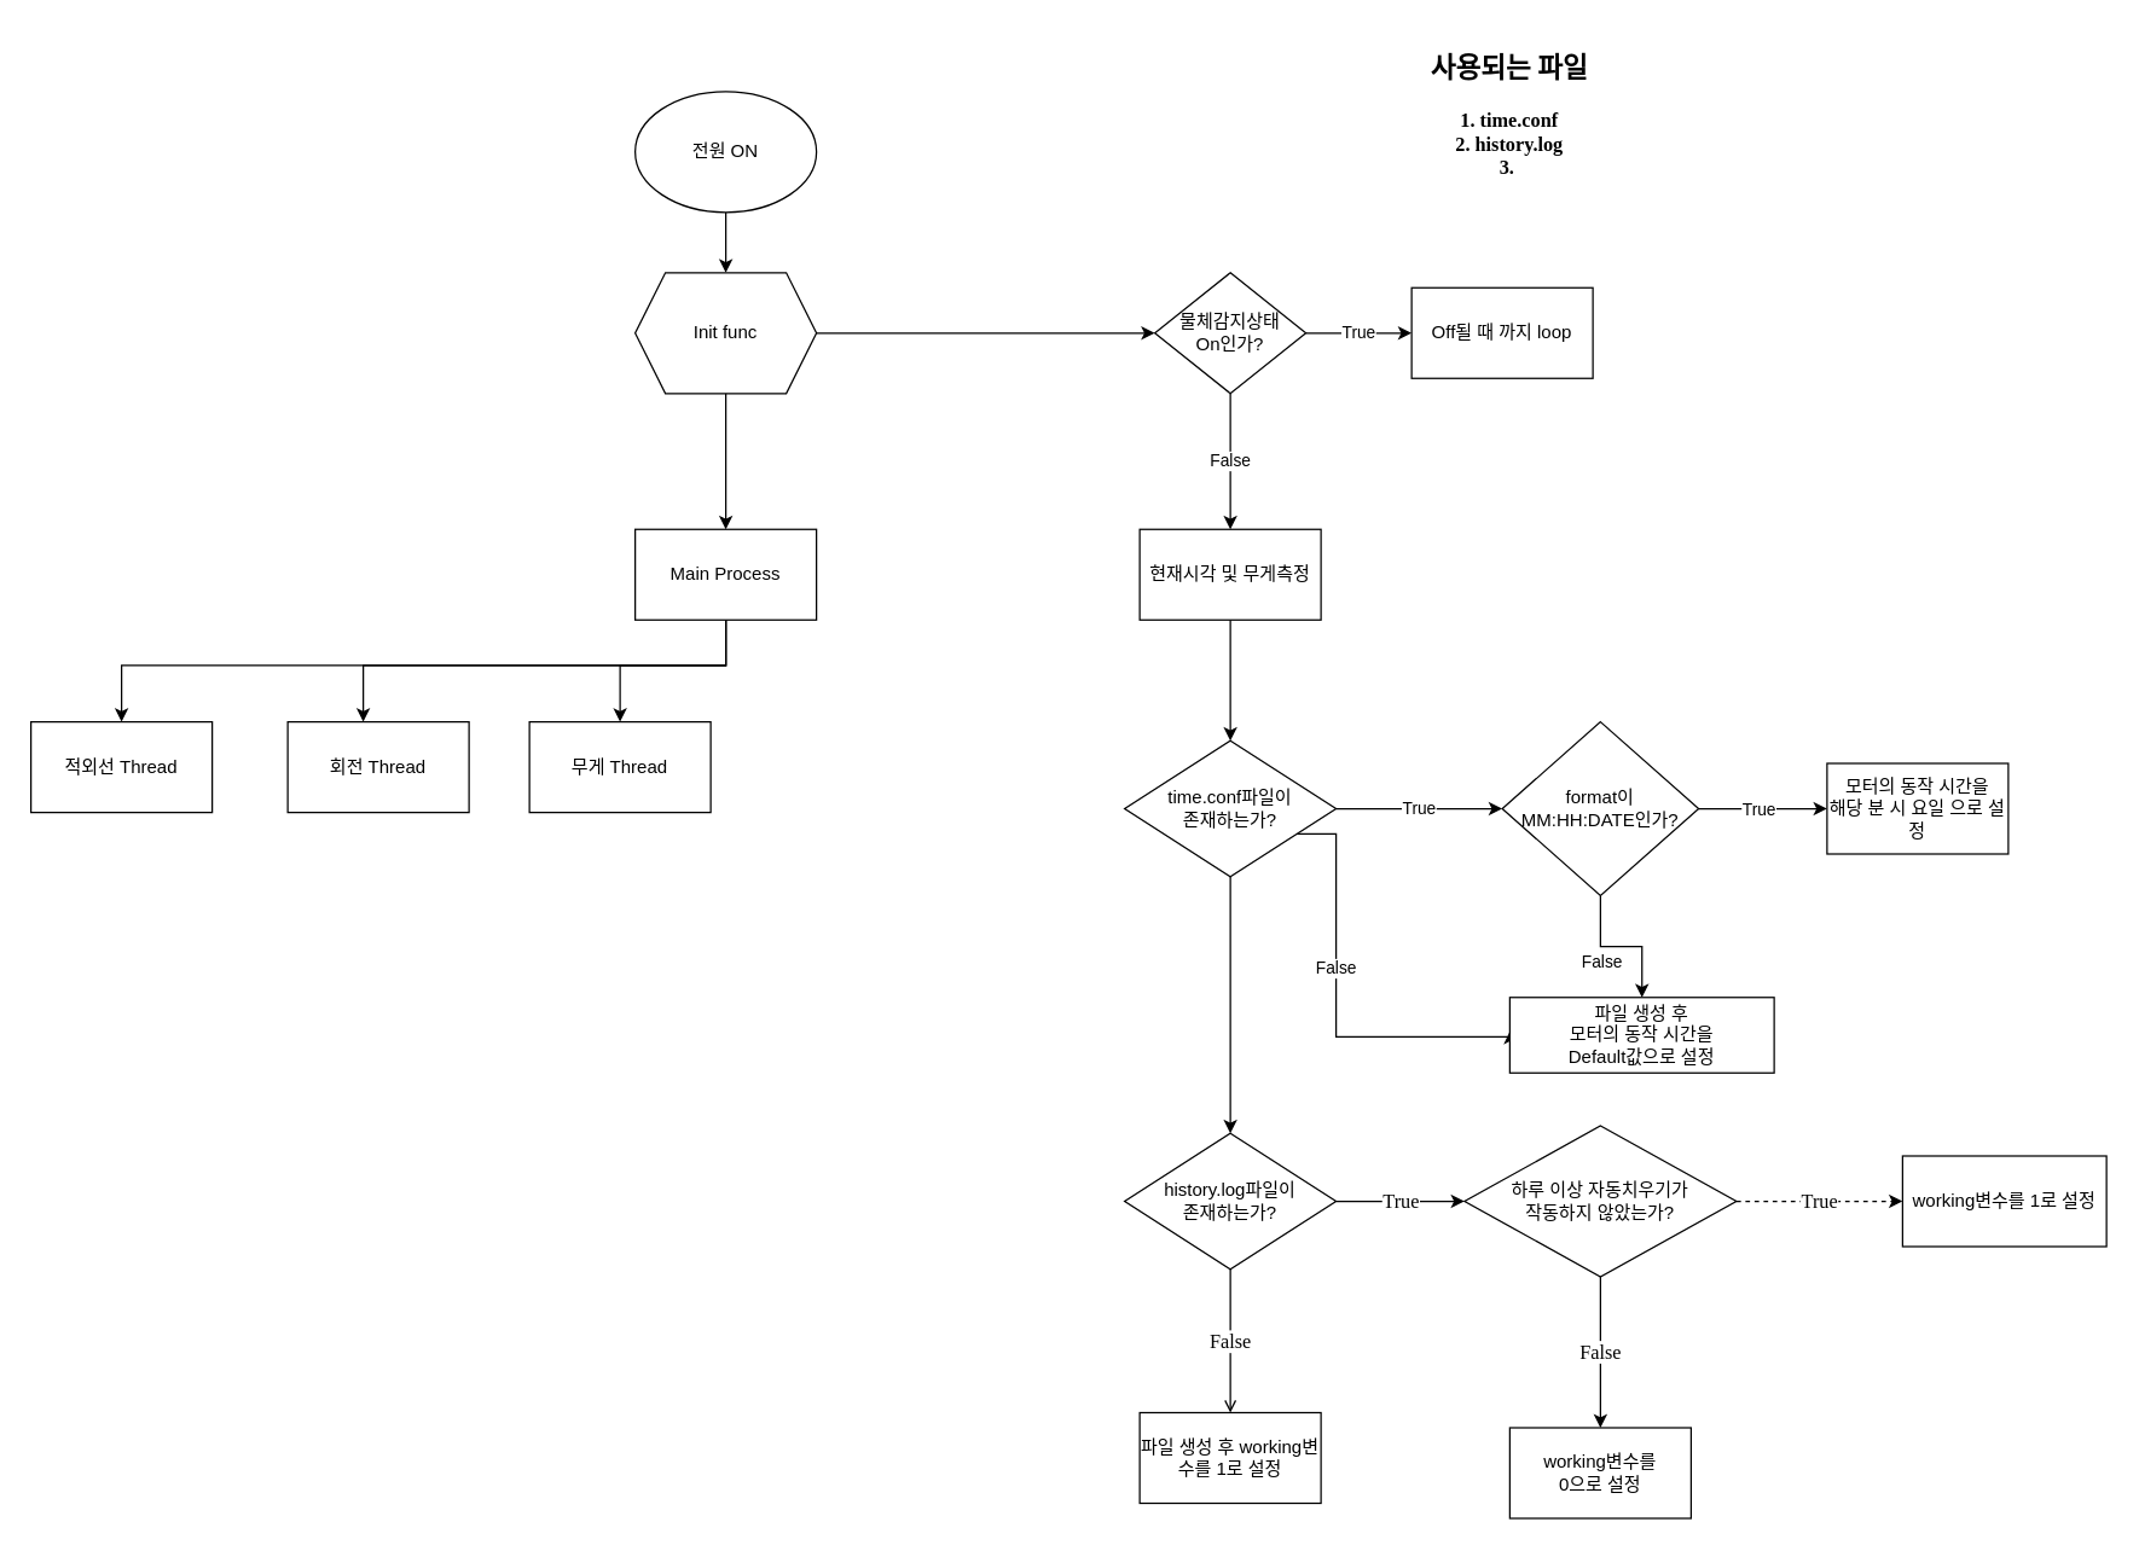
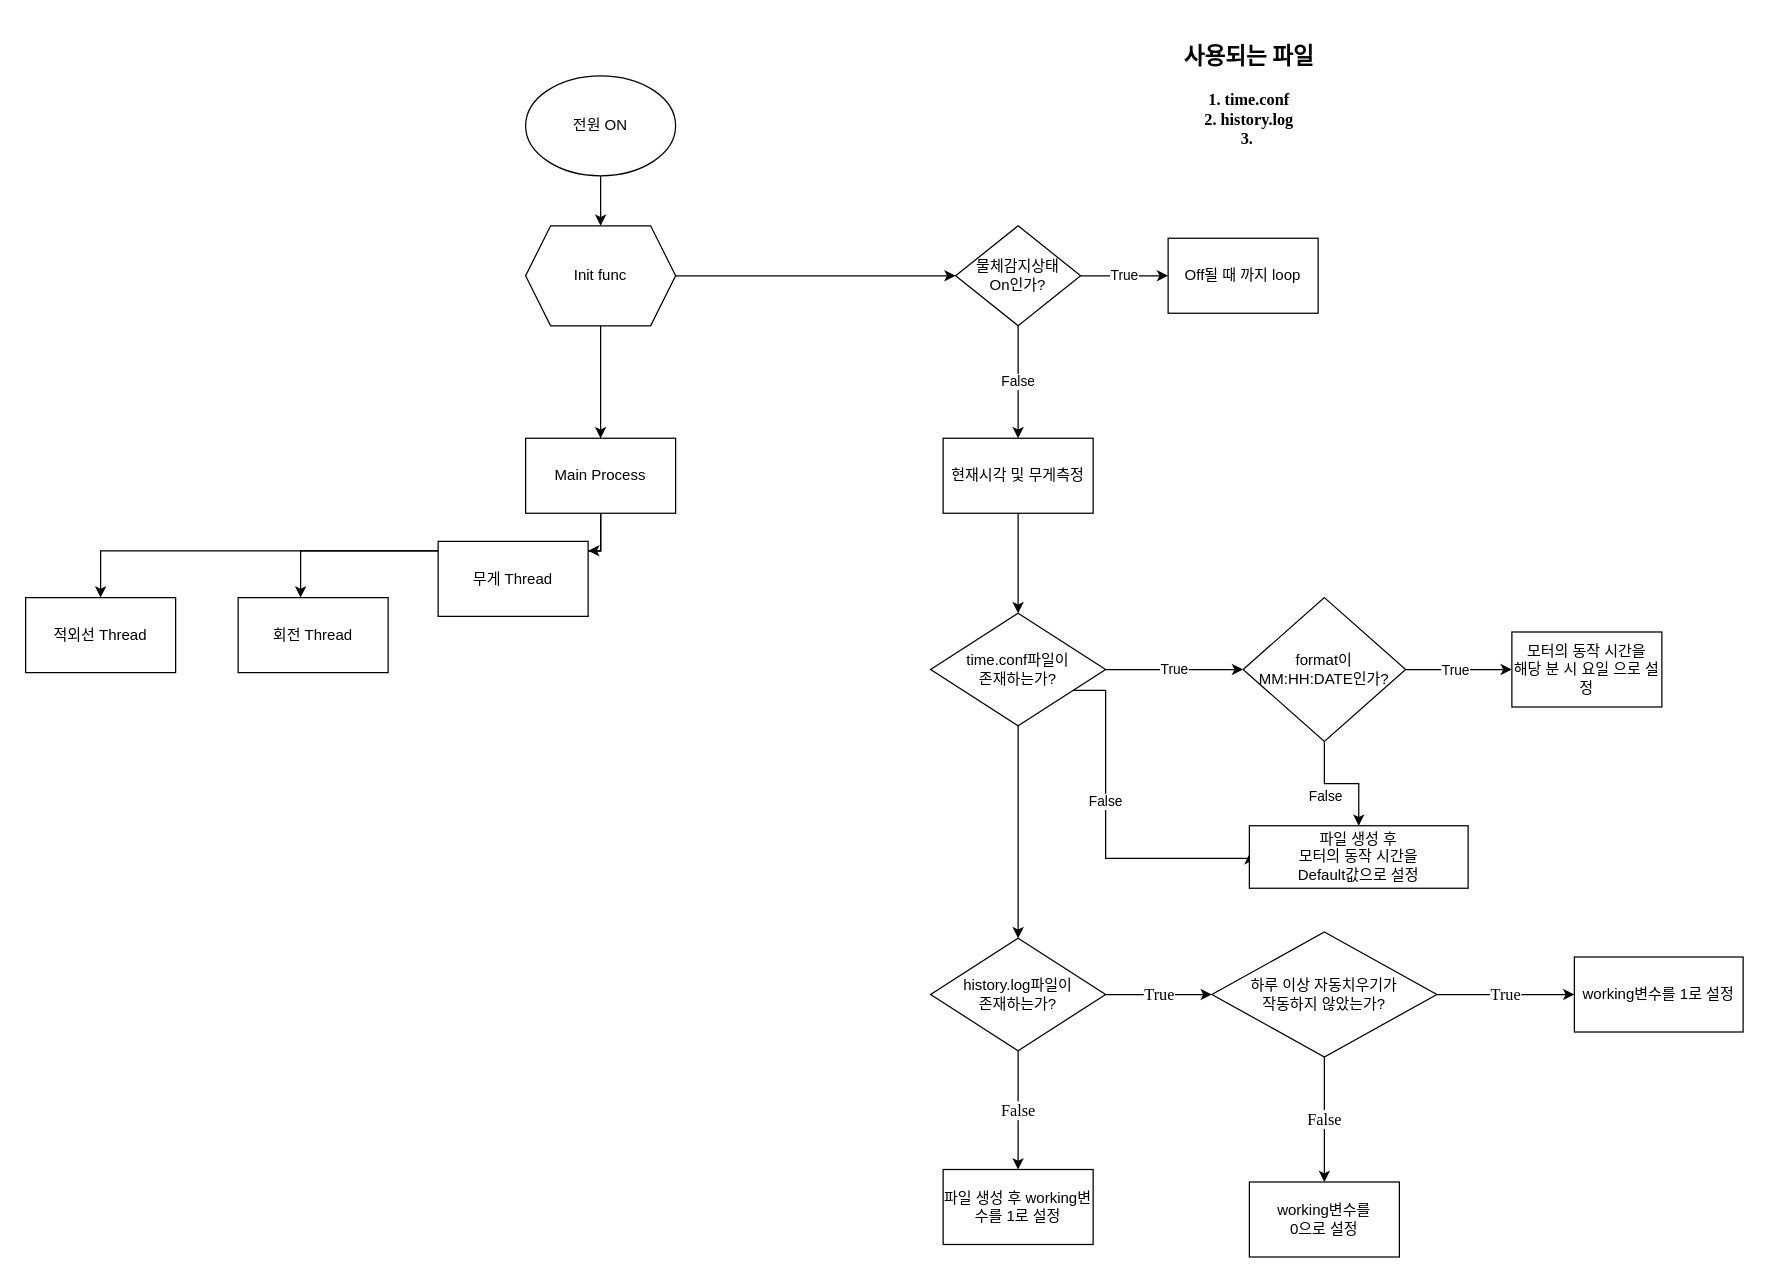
- <mxCell id="41" value="무게 Thread" style="whiteSpace=wrap;html=1;" vertex="1" parent="1"><mxGeometry x="350" y="477.5" width="120" height="60" as="geometry" /></mxCell>
+ <mxCell id="41" value="무게 Thread" style="whiteSpace=wrap;html=1;" vertex="1" parent="1"><mxGeometry x="350" y="432.5" width="120" height="60" as="geometry" /></mxCell>
- <mxCell id="33" value="True" style="edgeStyle=orthogonalEdgeStyle;rounded=0;orthogonalLoop=1;jettySize=auto;html=1;fontFamily=Comic Sans MS;fontSize=13;dashed=1;" edge="1" parent="1" source="35" target="36"><mxGeometry relative="1" as="geometry" /></mxCell>
+ <mxCell id="33" value="True" style="edgeStyle=orthogonalEdgeStyle;rounded=0;orthogonalLoop=1;jettySize=auto;html=1;fontFamily=Comic Sans MS;fontSize=13;" edge="1" parent="1" source="35" target="36"><mxGeometry relative="1" as="geometry" /></mxCell>
- <mxCell id="27" value="False" style="edgeStyle=orthogonalEdgeStyle;rounded=0;orthogonalLoop=1;jettySize=auto;html=1;fontFamily=Comic Sans MS;fontSize=13;endArrow=open;" edge="1" parent="1" source="28" target="38"><mxGeometry relative="1" as="geometry" /></mxCell>
+ <mxCell id="27" value="False" style="edgeStyle=orthogonalEdgeStyle;rounded=0;orthogonalLoop=1;jettySize=auto;html=1;fontFamily=Comic Sans MS;fontSize=13;" edge="1" parent="1" source="28" target="38"><mxGeometry relative="1" as="geometry" /></mxCell>
